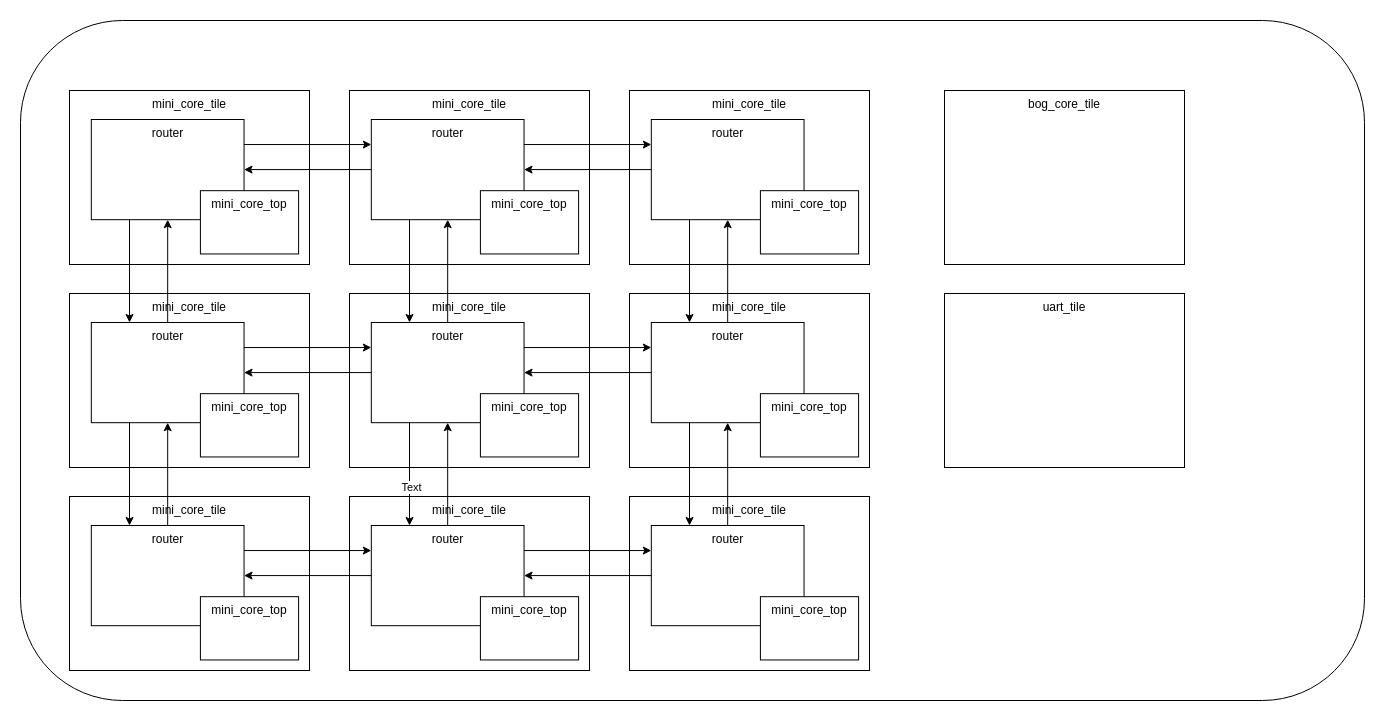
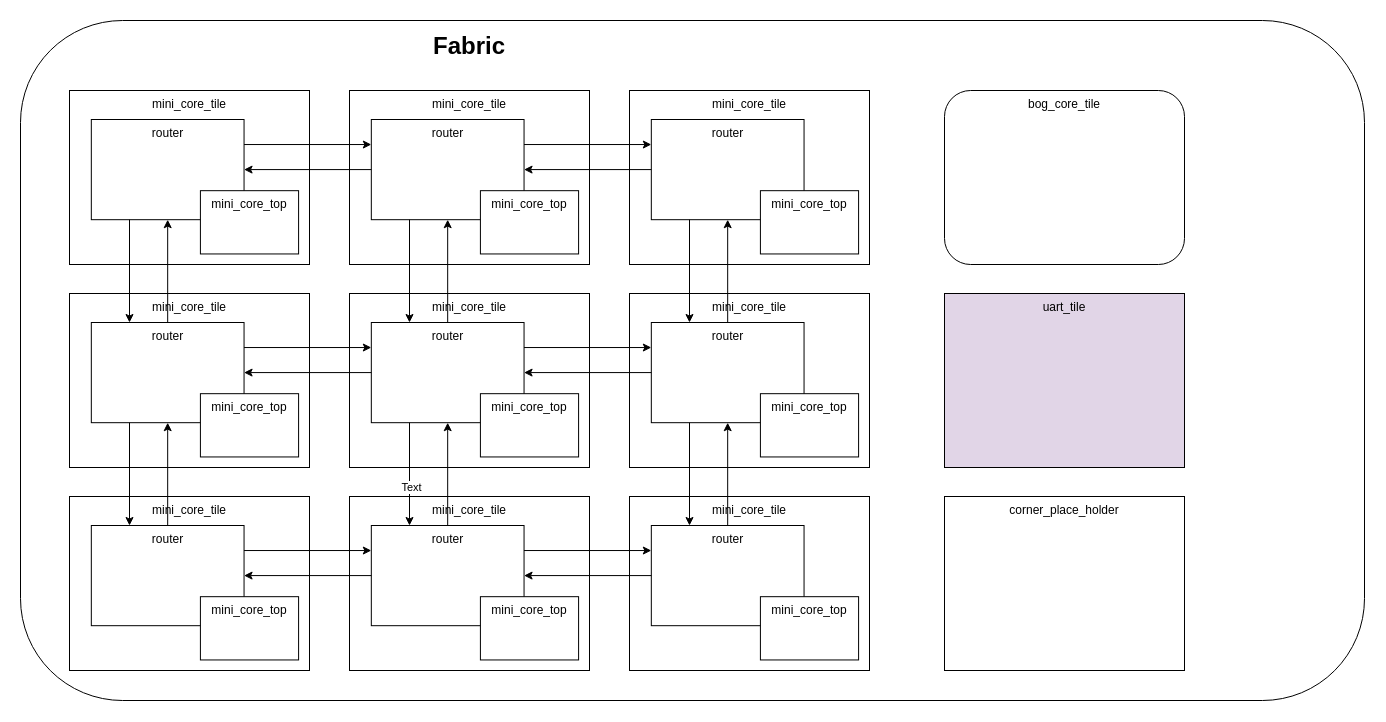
+ <mxCell id="3" value="&lt;h1&gt;Fabric&lt;/h1&gt;" style="text;html=1;strokeColor=none;fillColor=none;spacing=5;spacingTop=-20;whiteSpace=wrap;overflow=hidden;rounded=0;align=center;verticalAlign=middle;horizontal=1;" parent="1" vertex="1"><mxGeometry x="374" y="30" width="190" height="40" as="geometry" /></mxCell>
- <mxCell id="90" value="bog_core_tile" style="whiteSpace=wrap;html=1;verticalAlign=top;" parent="89" vertex="1"><mxGeometry width="240" height="174.0" as="geometry" /></mxCell>
+ <mxCell id="90" value="bog_core_tile" style="whiteSpace=wrap;html=1;verticalAlign=top;rounded=1;" parent="89" vertex="1"><mxGeometry width="240" height="174.0" as="geometry" /></mxCell>
- <mxCell id="92" value="uart_tile" style="whiteSpace=wrap;html=1;verticalAlign=top;" parent="91" vertex="1"><mxGeometry width="240" height="174.0" as="geometry" /></mxCell>
+ <mxCell id="92" value="uart_tile" style="whiteSpace=wrap;html=1;verticalAlign=top;fillColor=#e1d5e7;" parent="91" vertex="1"><mxGeometry width="240" height="174.0" as="geometry" /></mxCell>
+ <mxCell id="94" value="corner_place_holder" style="whiteSpace=wrap;html=1;verticalAlign=top;" parent="93" vertex="1"><mxGeometry width="240" height="174.0" as="geometry" /></mxCell>
